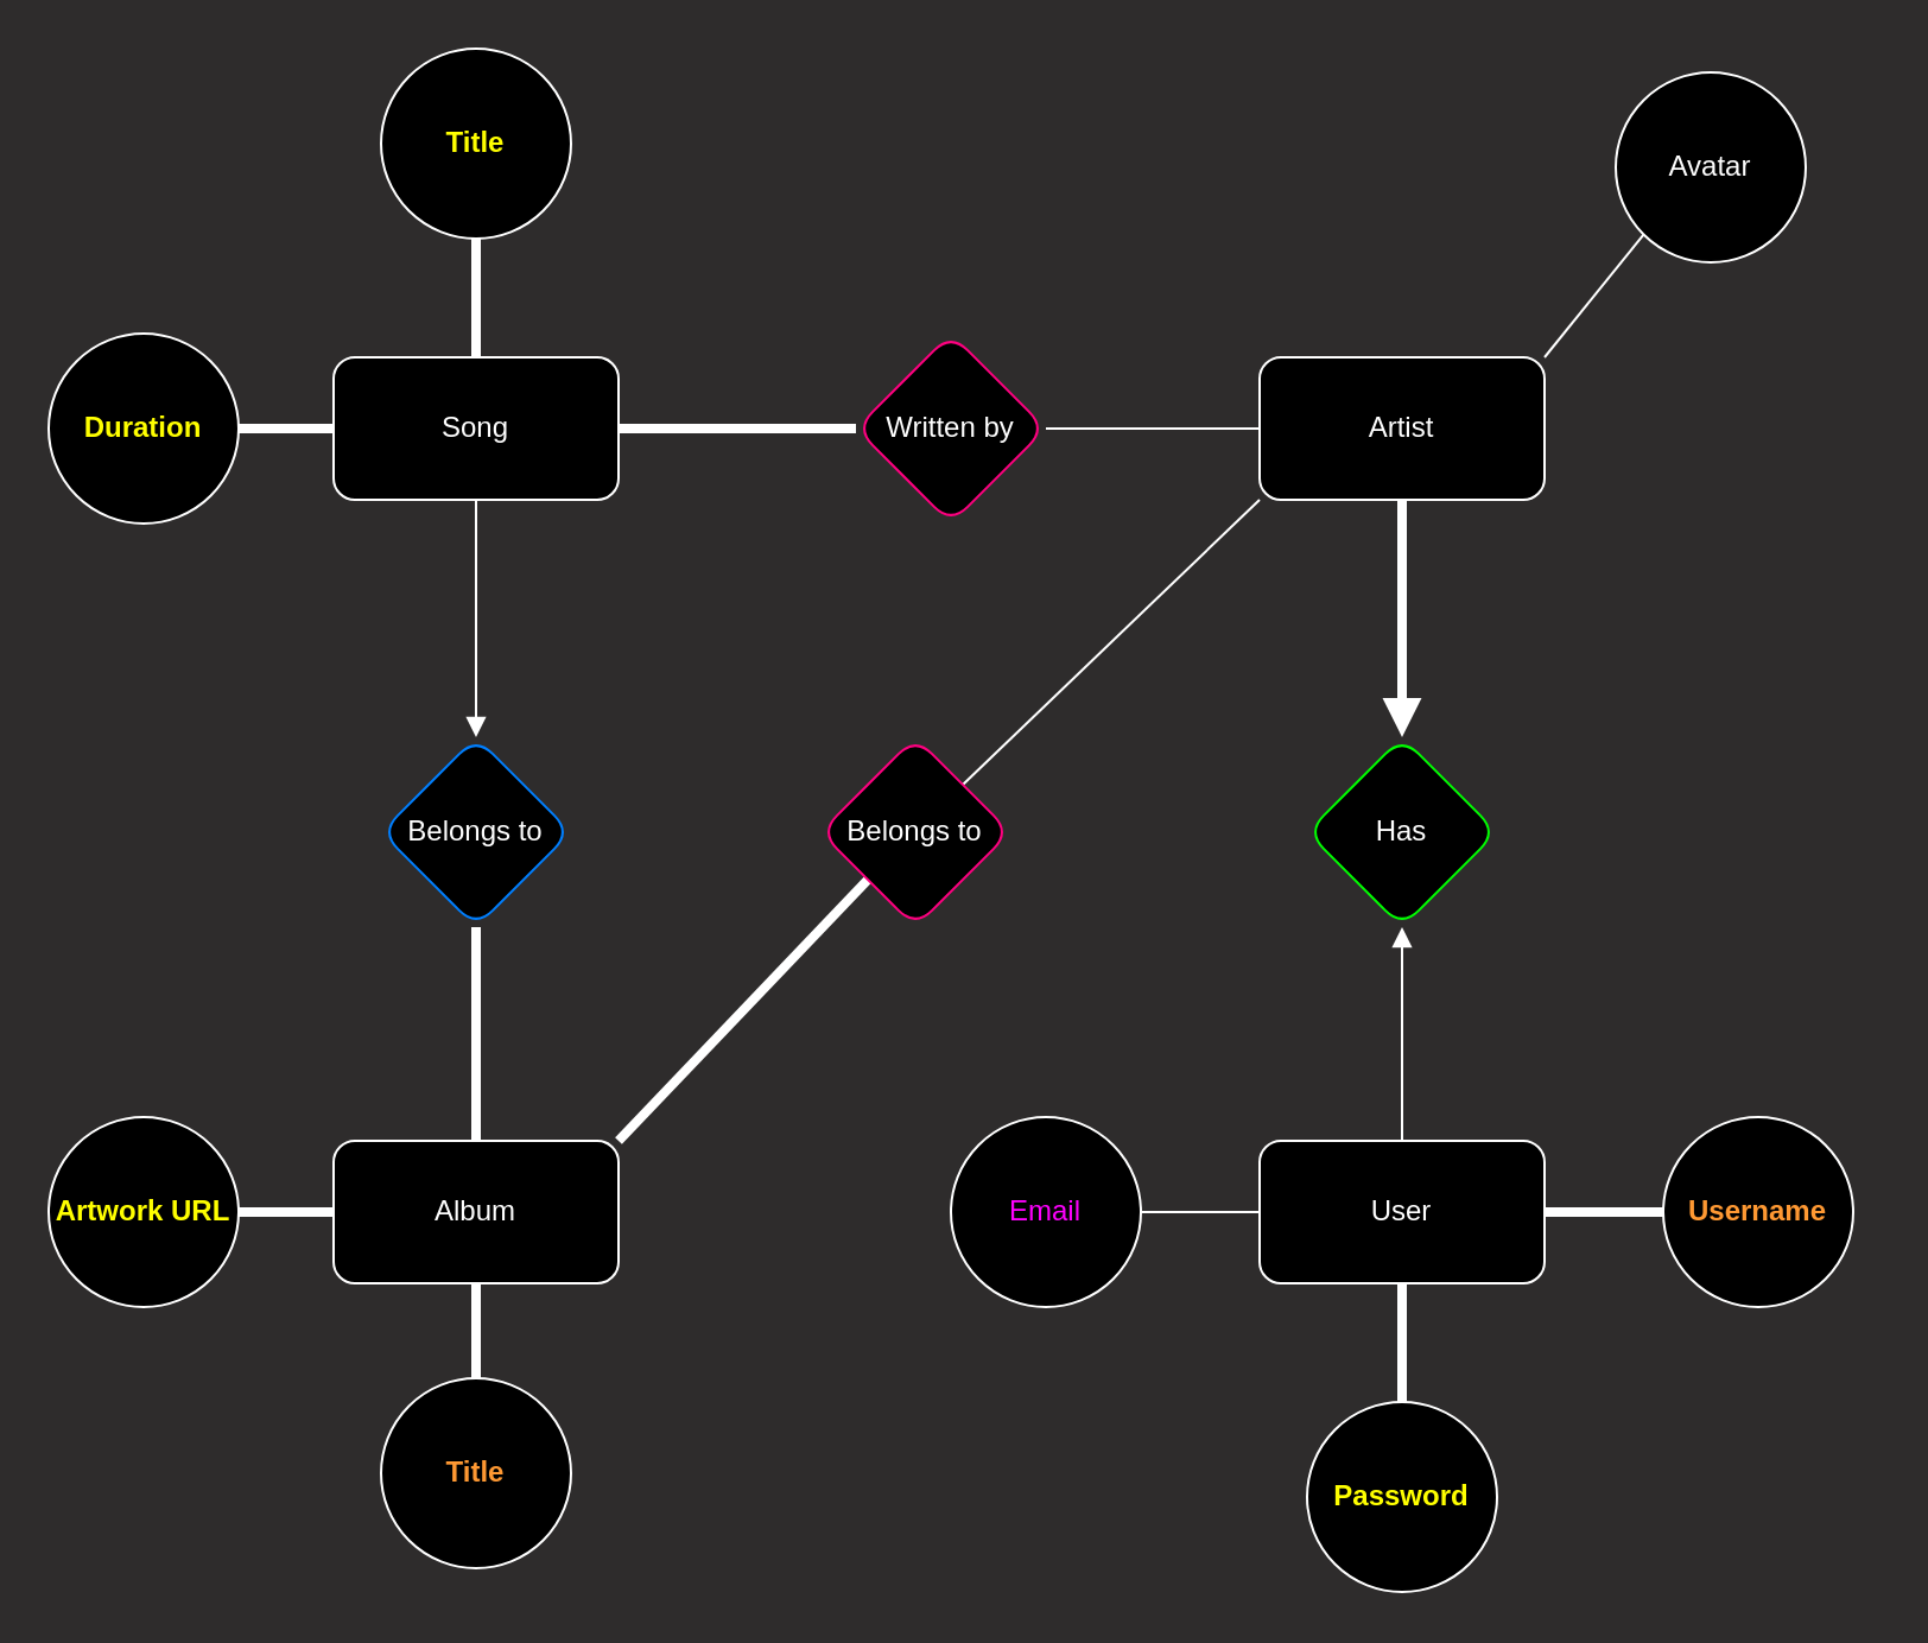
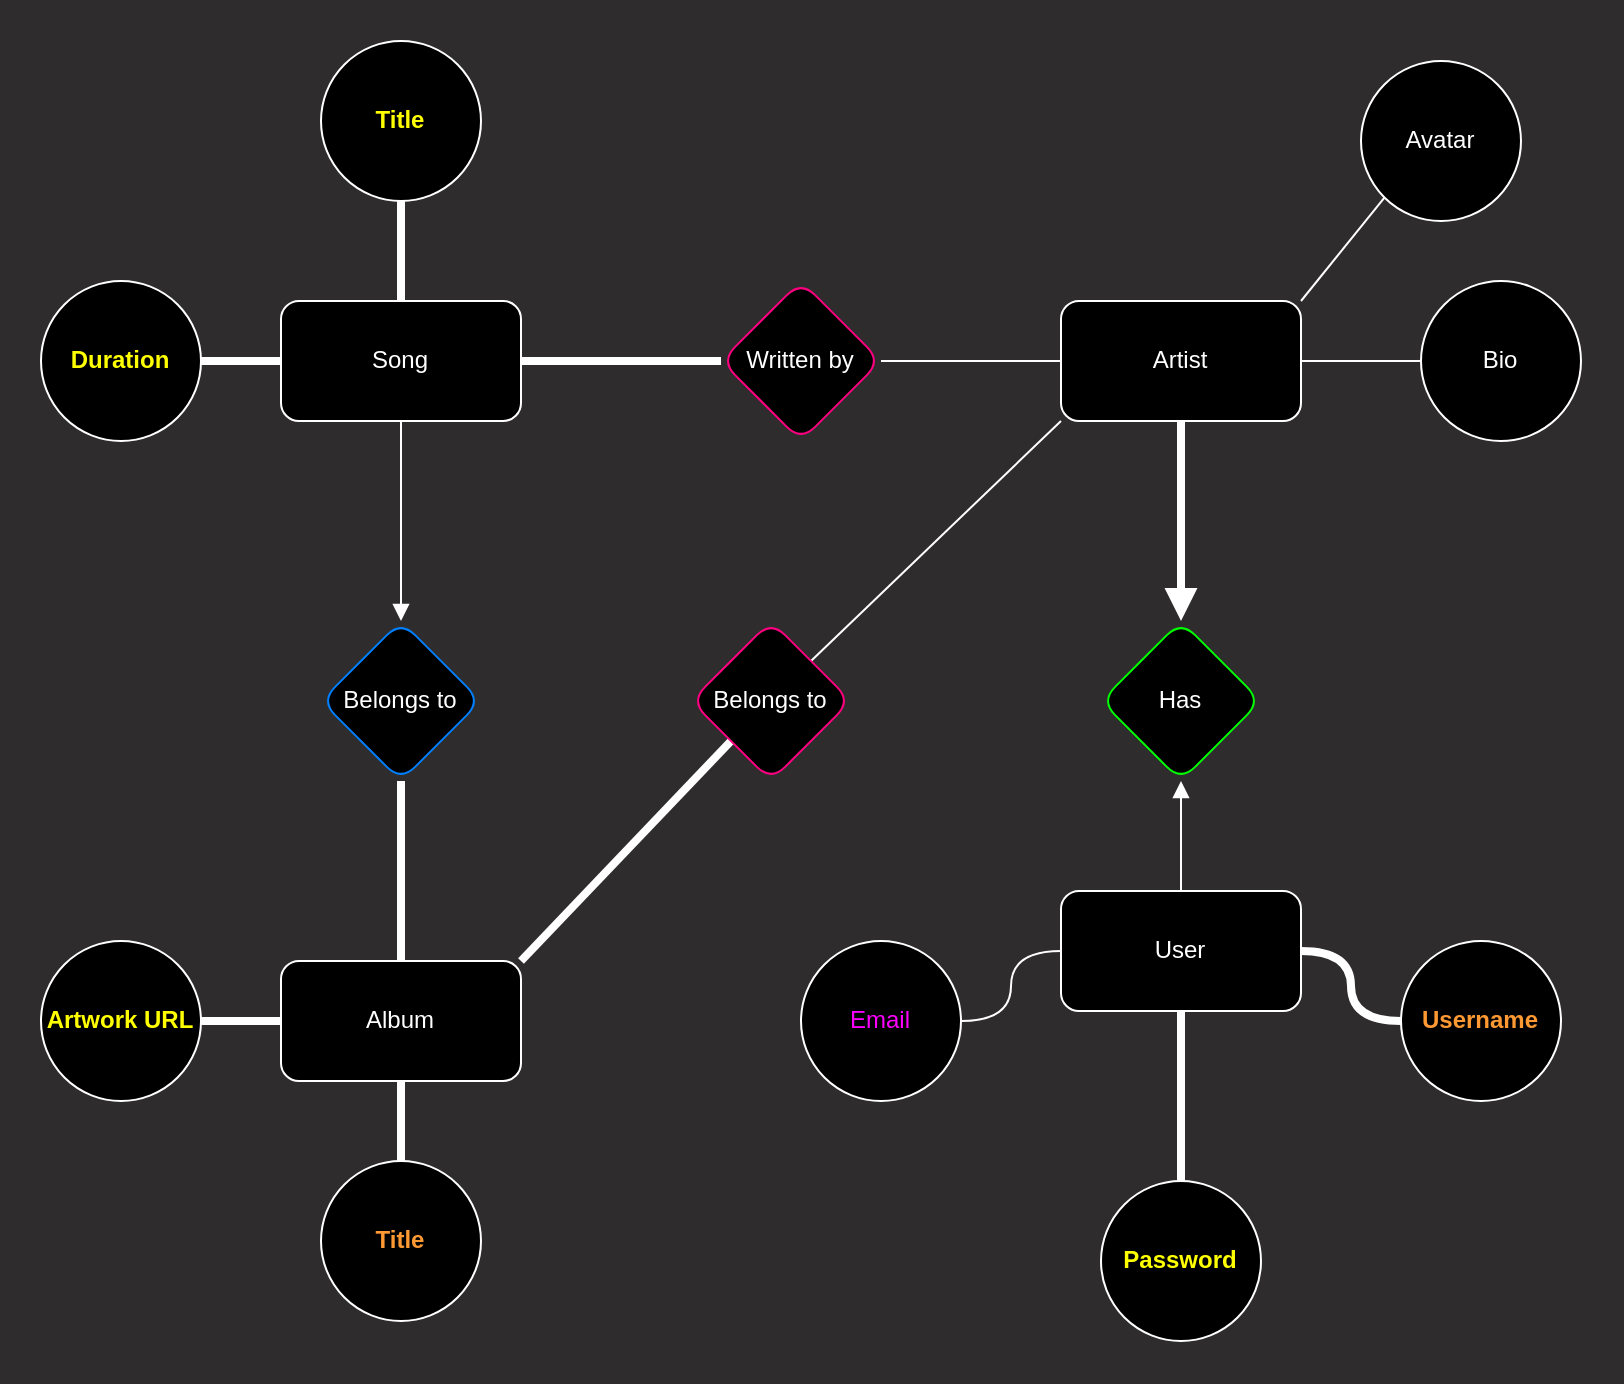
+ <mxCell id="9" value="" style="edgeStyle=none;html=1;strokeWidth=1;endArrow=none;endFill=0;strokeColor=#FFFFFF;" parent="1" source="11" target="34" edge="1"><mxGeometry relative="1" as="geometry" /></mxCell>
+ <mxCell id="34" value="Bio" style="ellipse;whiteSpace=wrap;html=1;rounded=1;fillStyle=solid;fillColor=#000000;fontColor=#FFFFFF;strokeColor=#FFFFFF;" parent="1" vertex="1"><mxGeometry x="710" y="140" width="80" height="80" as="geometry" /></mxCell>
- <mxCell id="25" value="User" style="whiteSpace=wrap;html=1;rounded=1;fillStyle=solid;fillColor=#000000;fontColor=#FFFFFF;strokeColor=#FFFFFF;" parent="1" vertex="1"><mxGeometry x="530" y="480" width="120" height="60" as="geometry" /></mxCell>
+ <mxCell id="25" value="User" style="whiteSpace=wrap;html=1;rounded=1;fillStyle=solid;fillColor=#000000;fontColor=#FFFFFF;strokeColor=#FFFFFF;" parent="1" vertex="1"><mxGeometry x="530" y="445" width="120" height="60" as="geometry" /></mxCell>
